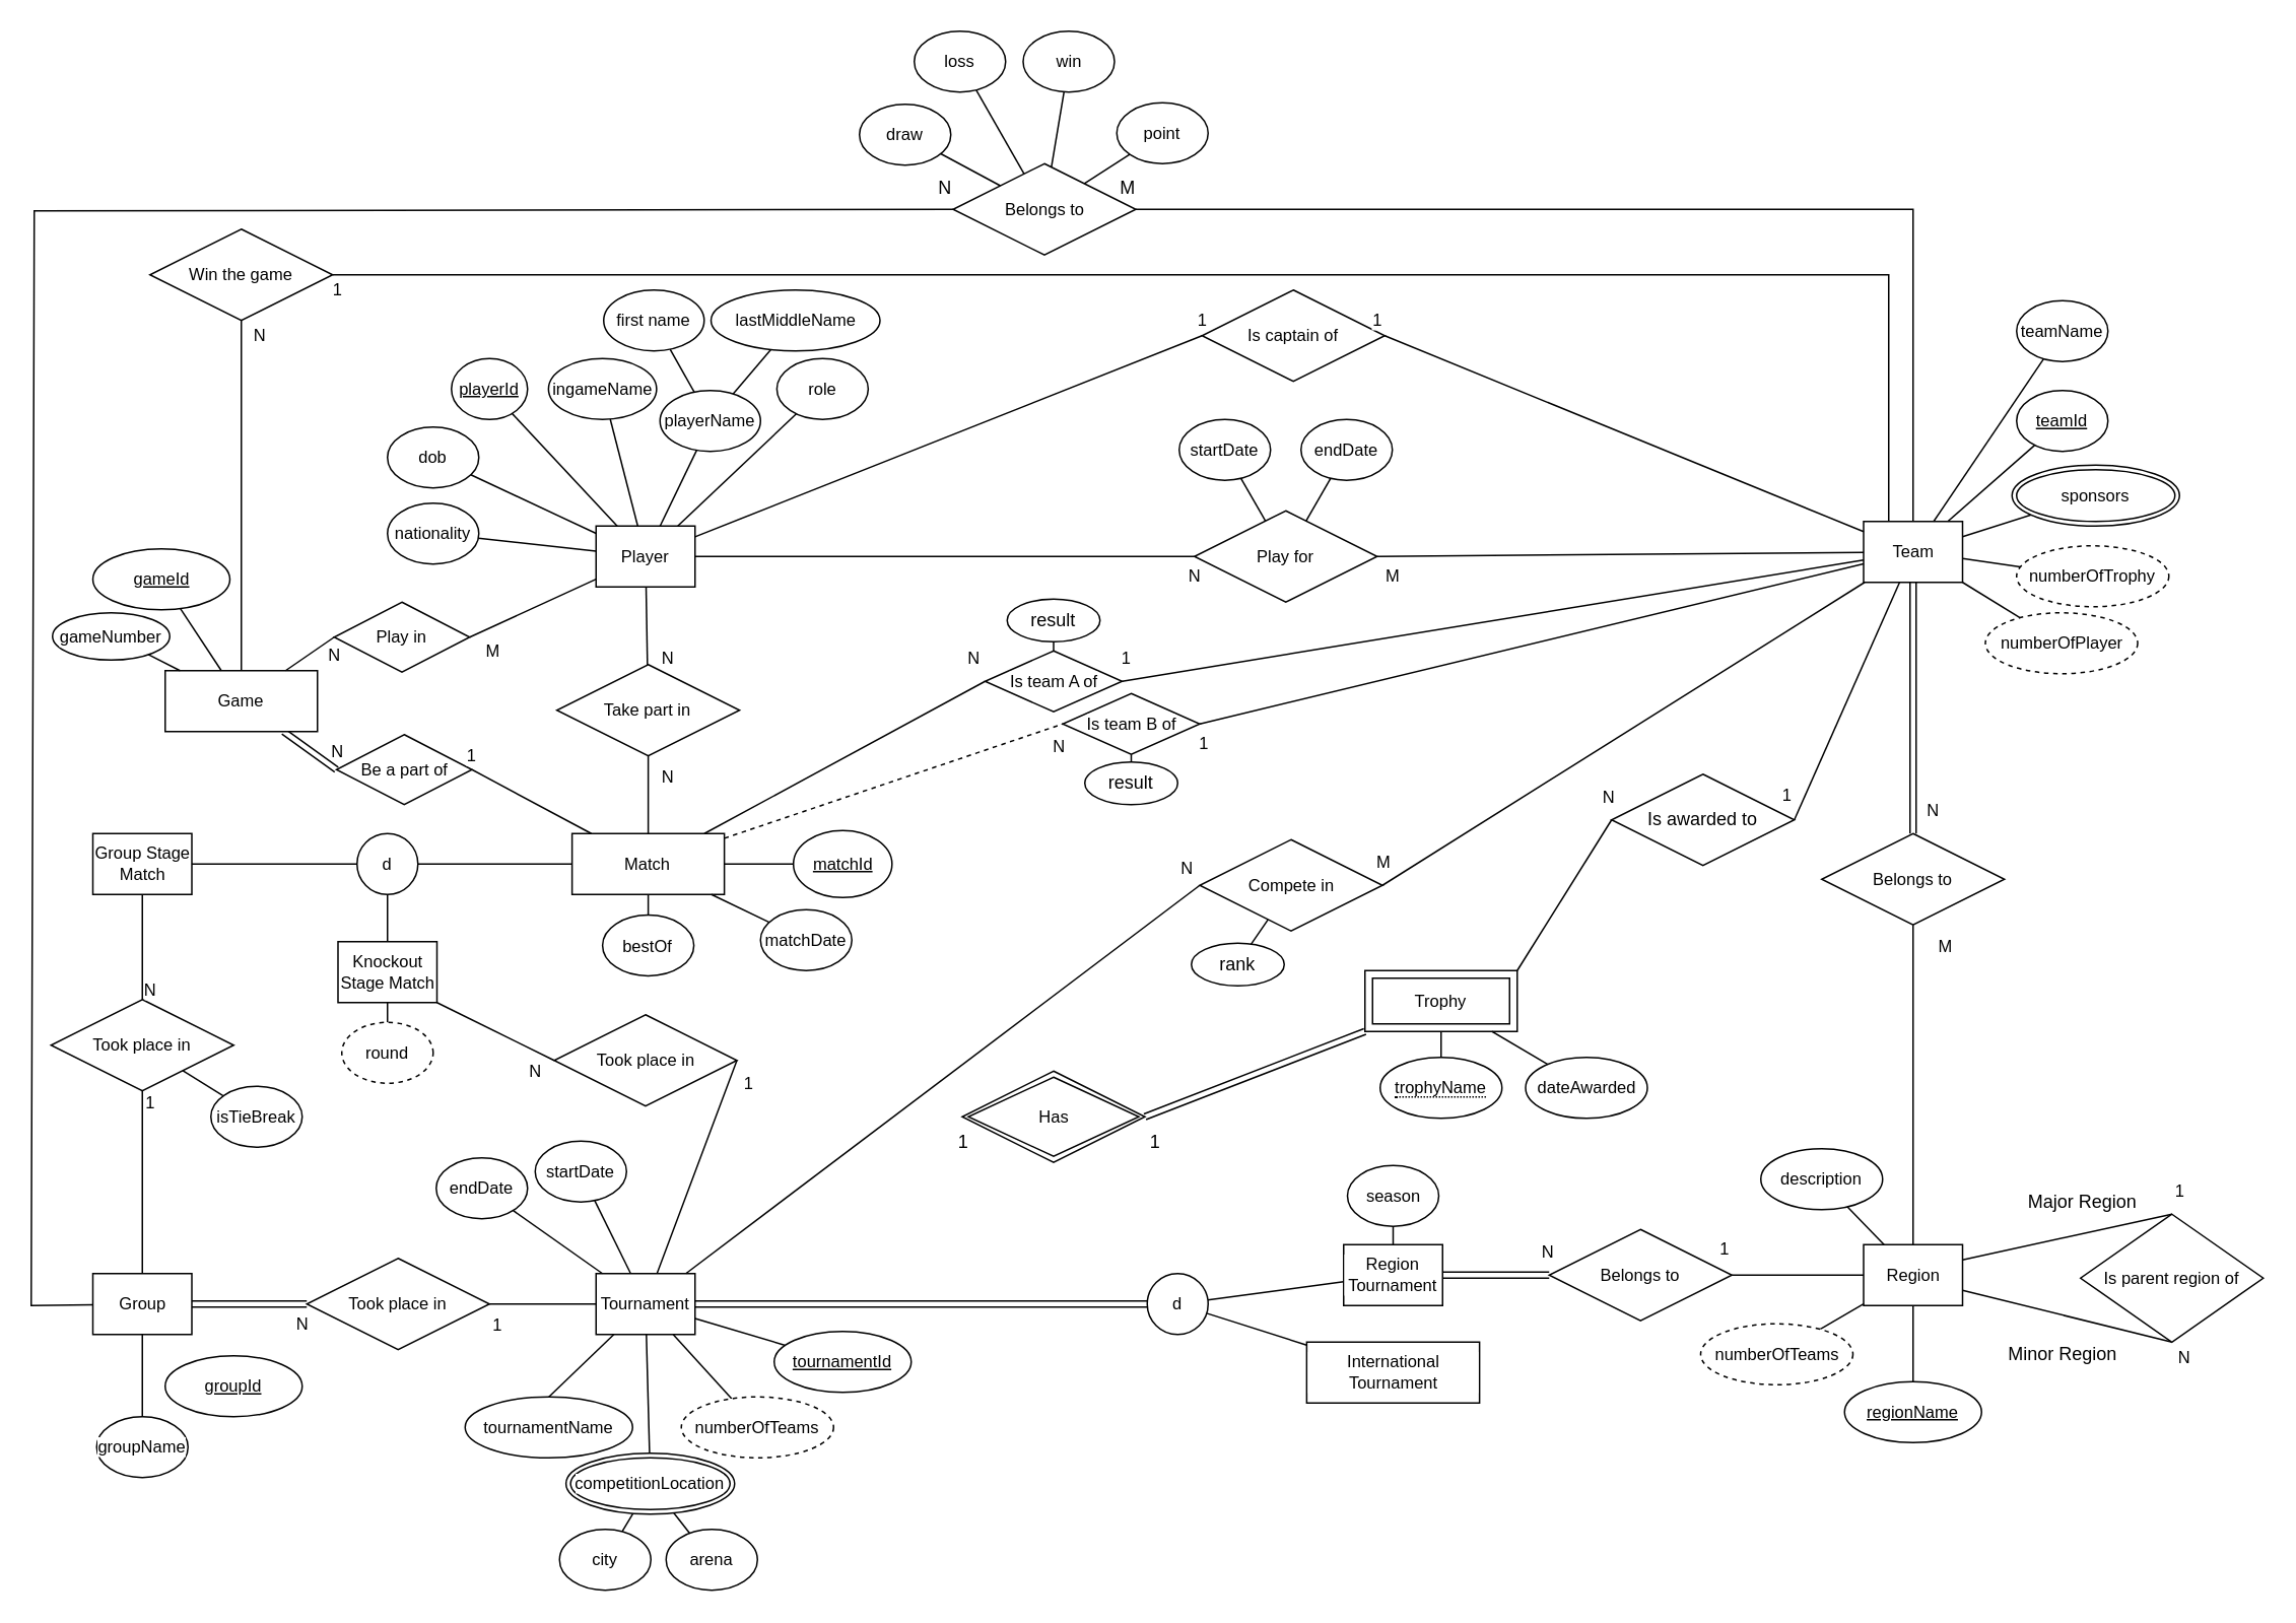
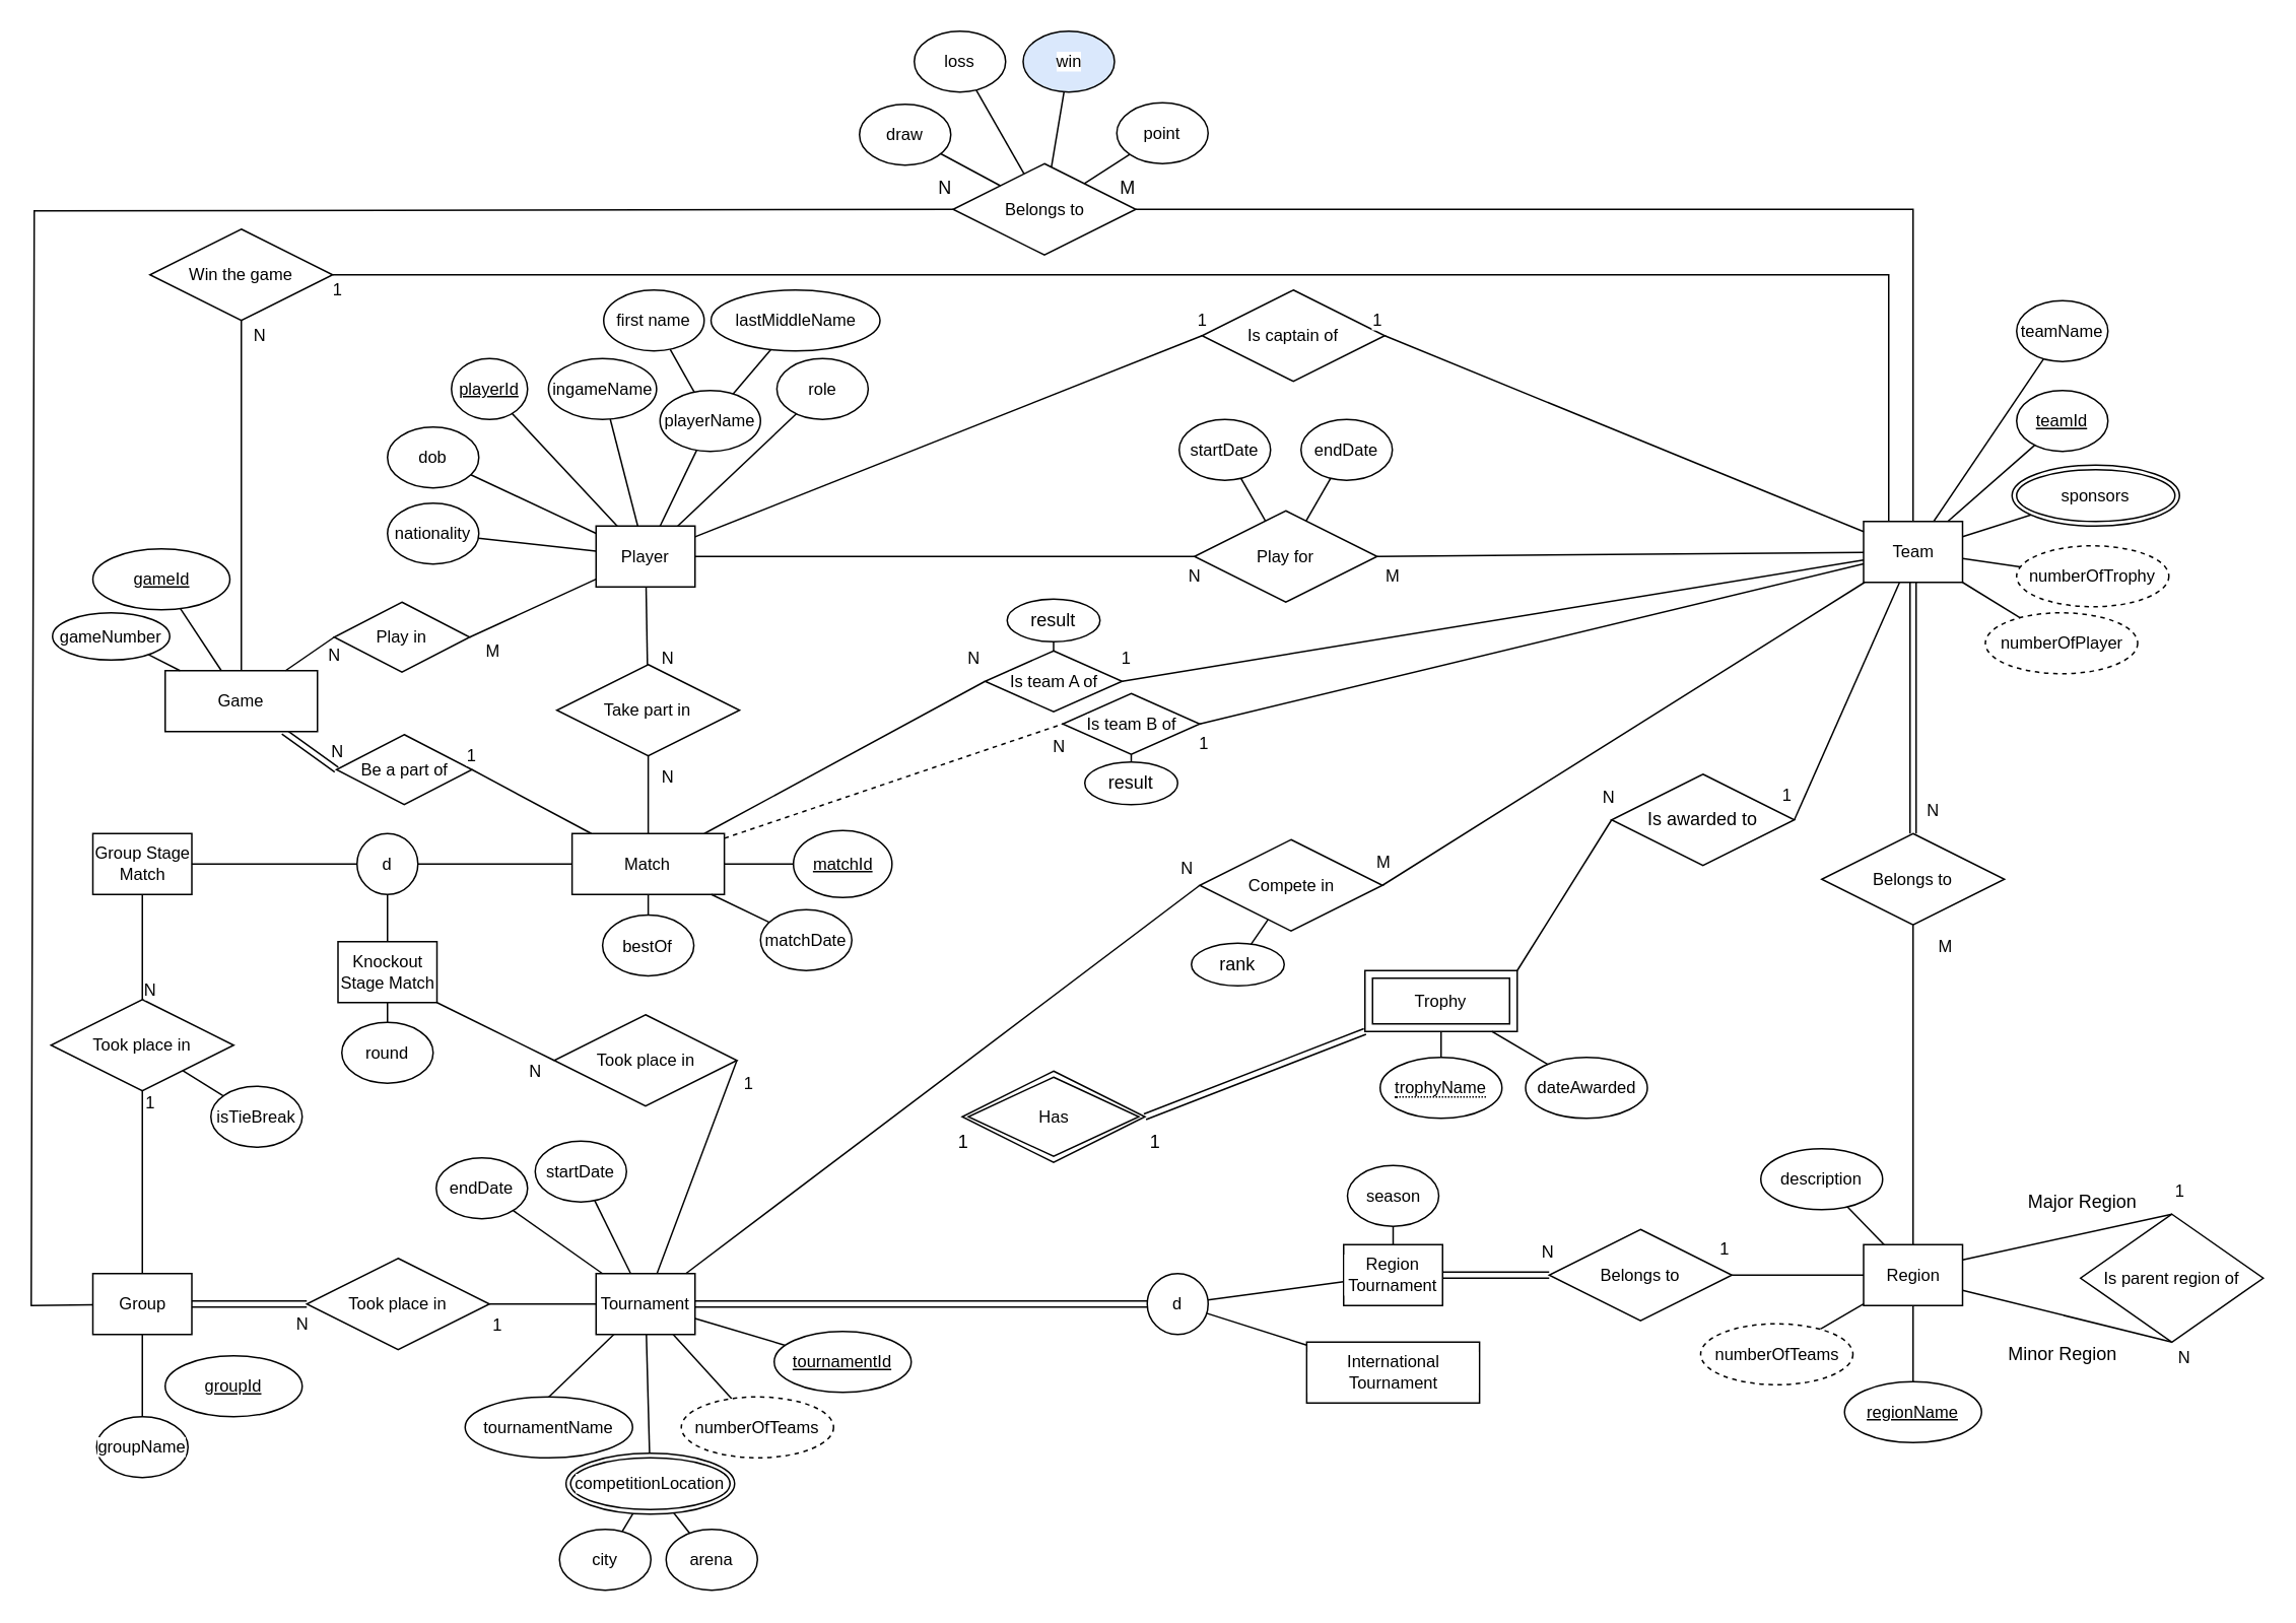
- <mxCell id="191" value="win" style="ellipse;whiteSpace=wrap;html=1;align=center;fontFamily=Helvetica;fontSize=11;fontColor=default;labelBackgroundColor=default;flipV=1;" vertex="1" parent="1"><mxGeometry x="671.5" y="20" width="60" height="40" as="geometry" /></mxCell>
+ <mxCell id="191" value="win" style="ellipse;whiteSpace=wrap;html=1;align=center;fontFamily=Helvetica;fontSize=11;fontColor=default;labelBackgroundColor=default;flipV=1;fillColor=#dae8fc;" vertex="1" parent="1"><mxGeometry x="671.5" y="20" width="60" height="40" as="geometry" /></mxCell>
- <mxCell id="206" value="round" style="ellipse;whiteSpace=wrap;html=1;align=center;fontFamily=Helvetica;fontSize=11;fontColor=default;labelBackgroundColor=default;flipV=1;dashed=1;" vertex="1" parent="1"><mxGeometry x="224" y="671" width="60" height="40" as="geometry" /></mxCell>
+ <mxCell id="206" value="round" style="ellipse;whiteSpace=wrap;html=1;align=center;fontFamily=Helvetica;fontSize=11;fontColor=default;labelBackgroundColor=default;flipV=1;" vertex="1" parent="1"><mxGeometry x="224" y="671" width="60" height="40" as="geometry" /></mxCell>
